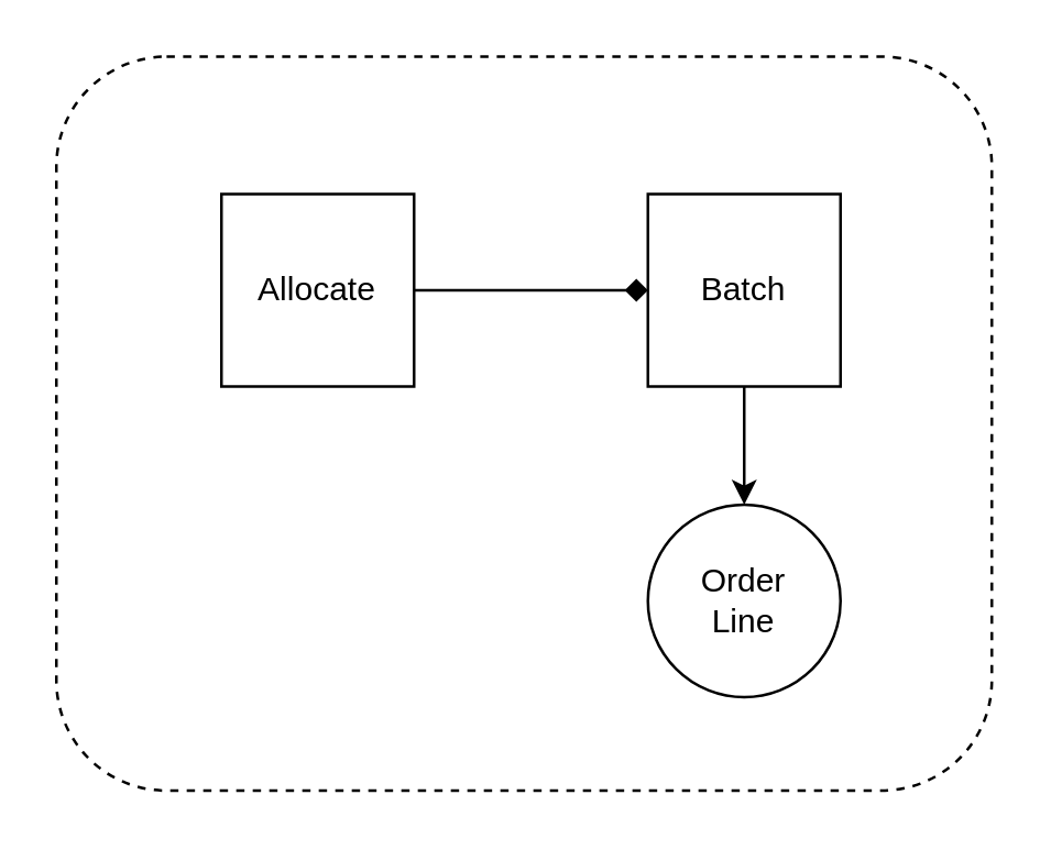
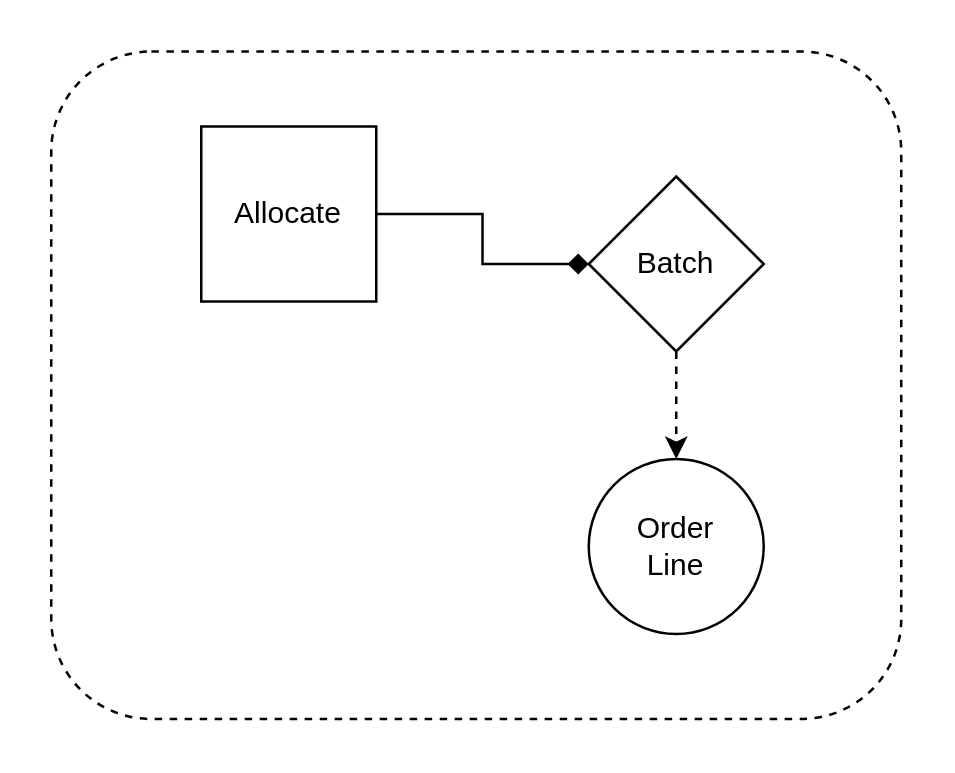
- <mxCell id="4" value="Allocate" style="whiteSpace=wrap;html=1;aspect=fixed;" parent="1" vertex="1"><mxGeometry x="80" y="70" width="70" height="70" as="geometry" /></mxCell>
+ <mxCell id="4" value="Allocate" style="whiteSpace=wrap;html=1;aspect=fixed;" parent="1" vertex="1"><mxGeometry x="80" y="50" width="70" height="70" as="geometry" /></mxCell>
- <mxCell id="6" value="Batch" style="whiteSpace=wrap;html=1;aspect=fixed;" parent="1" vertex="1"><mxGeometry x="235" y="70" width="70" height="70" as="geometry" /></mxCell>
+ <mxCell id="6" value="Batch" style="rhombus;whiteSpace=wrap;html=1;aspect=fixed;" parent="1" vertex="1"><mxGeometry x="235" y="70" width="70" height="70" as="geometry" /></mxCell>
- <mxCell id="5" style="edgeStyle=orthogonalEdgeStyle;rounded=0;orthogonalLoop=1;jettySize=auto;html=1;entryX=0.5;entryY=0;entryDx=0;entryDy=0;" parent="1" source="6" target="7" edge="1"><mxGeometry relative="1" as="geometry" /></mxCell>
+ <mxCell id="5" style="edgeStyle=orthogonalEdgeStyle;rounded=0;orthogonalLoop=1;jettySize=auto;html=1;entryX=0.5;entryY=0;entryDx=0;entryDy=0;dashed=1;" parent="1" source="6" target="7" edge="1"><mxGeometry relative="1" as="geometry" /></mxCell>
